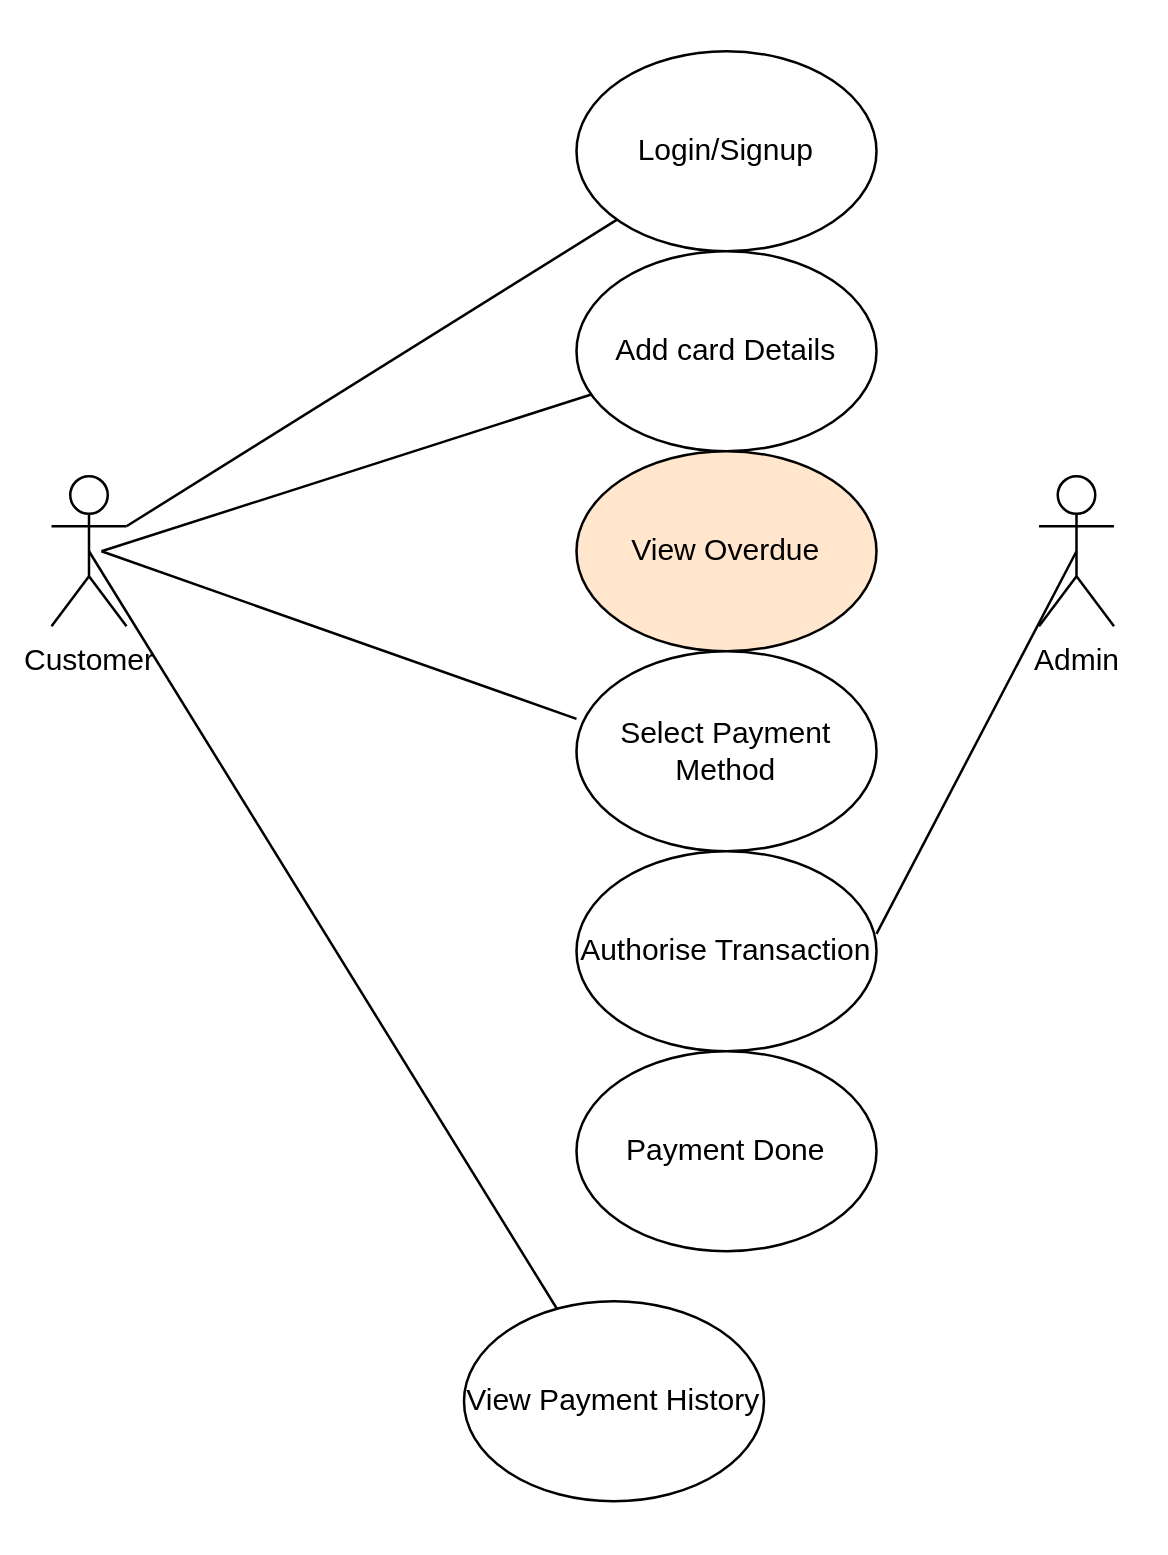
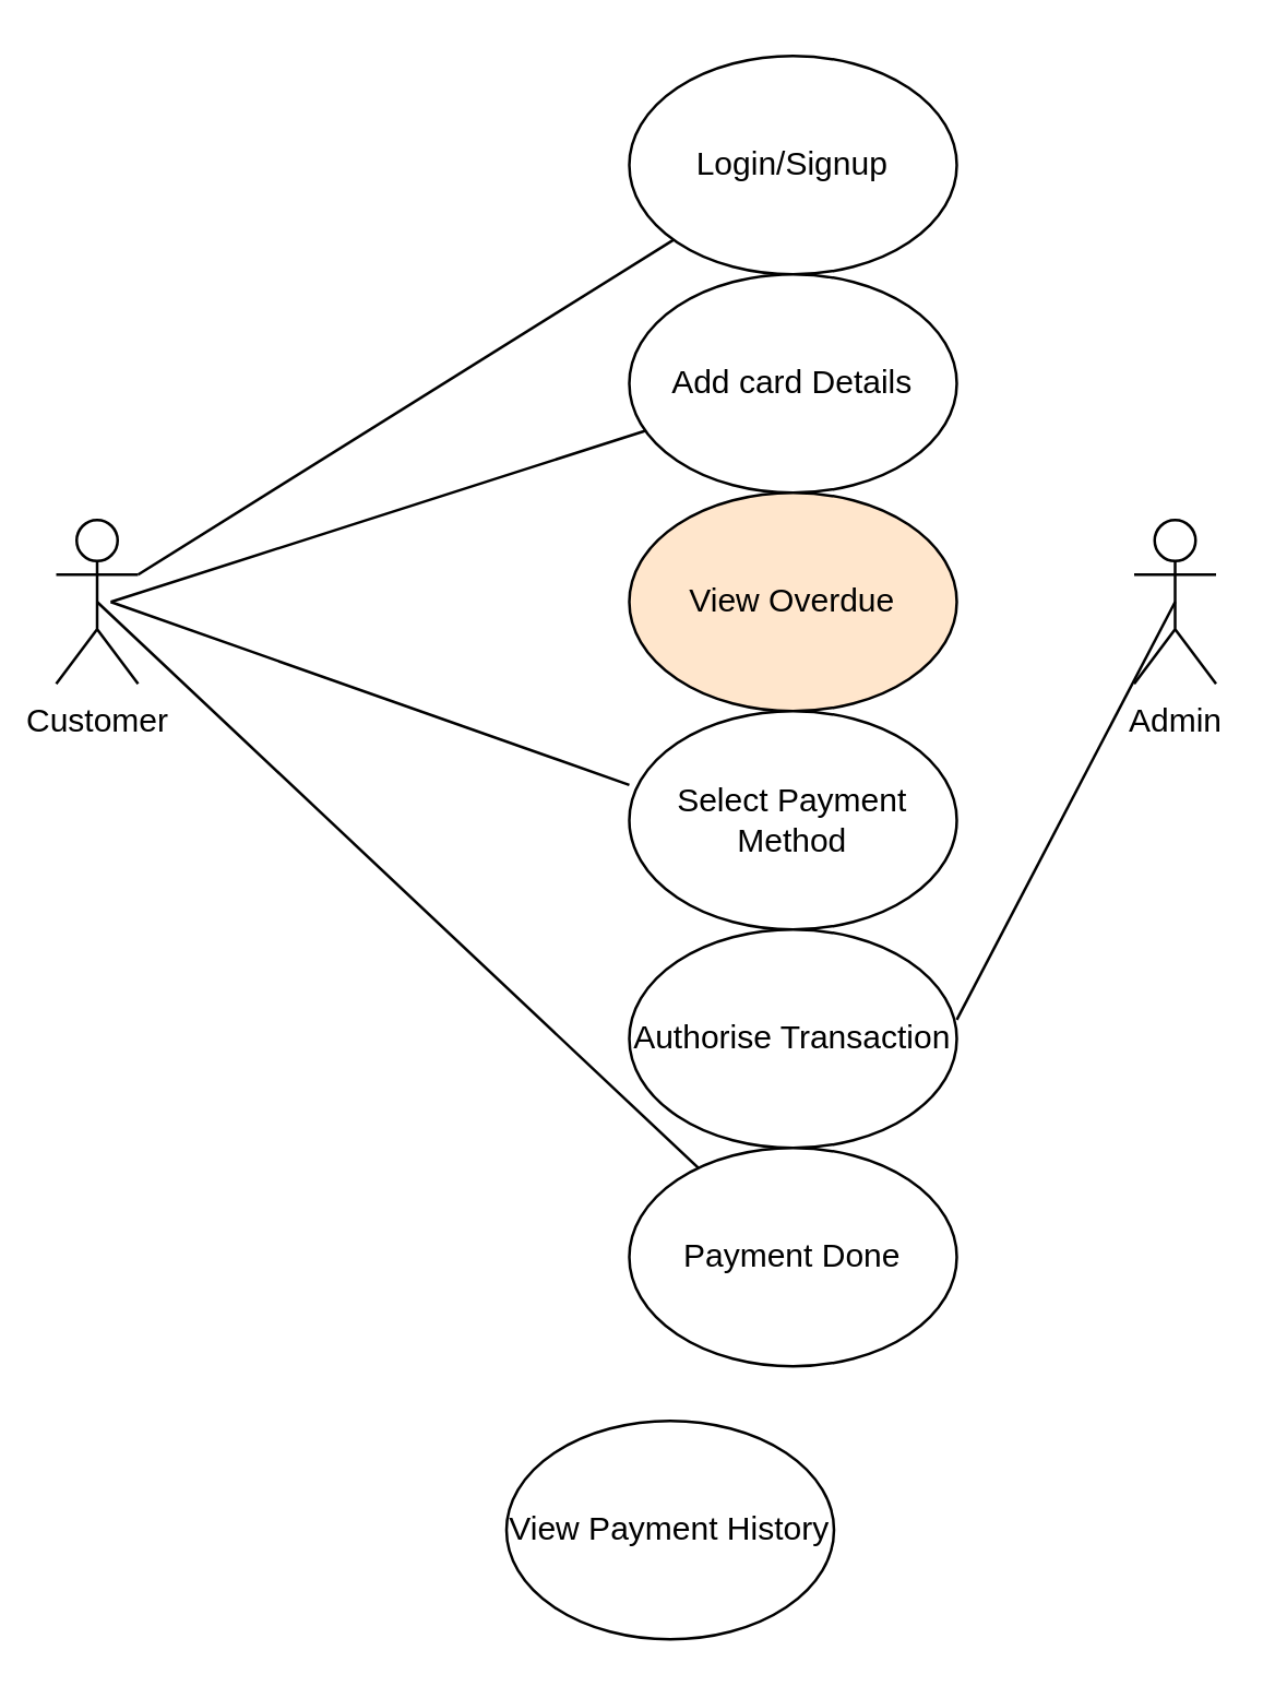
+ <mxCell id="14" value="" style="endArrow=none;html=1;rounded=0;exitX=0.5;exitY=0.5;exitDx=0;exitDy=0;exitPerimeter=0;" edge="1" parent="1" source="2" target="8"><mxGeometry width="50" height="50" relative="1" as="geometry"><mxPoint x="0" y="410" as="sourcePoint" /><mxPoint x="50" y="360" as="targetPoint" /></mxGeometry></mxCell>
- <mxCell id="16" value="" style="endArrow=none;html=1;rounded=0;exitX=0.5;exitY=0.5;exitDx=0;exitDy=0;exitPerimeter=0;" edge="1" parent="1" source="2" target="15"><mxGeometry width="50" height="50" relative="1" as="geometry"><mxPoint x="40" y="230" as="sourcePoint" /><mxPoint x="70" y="310" as="targetPoint" /></mxGeometry></mxCell>
